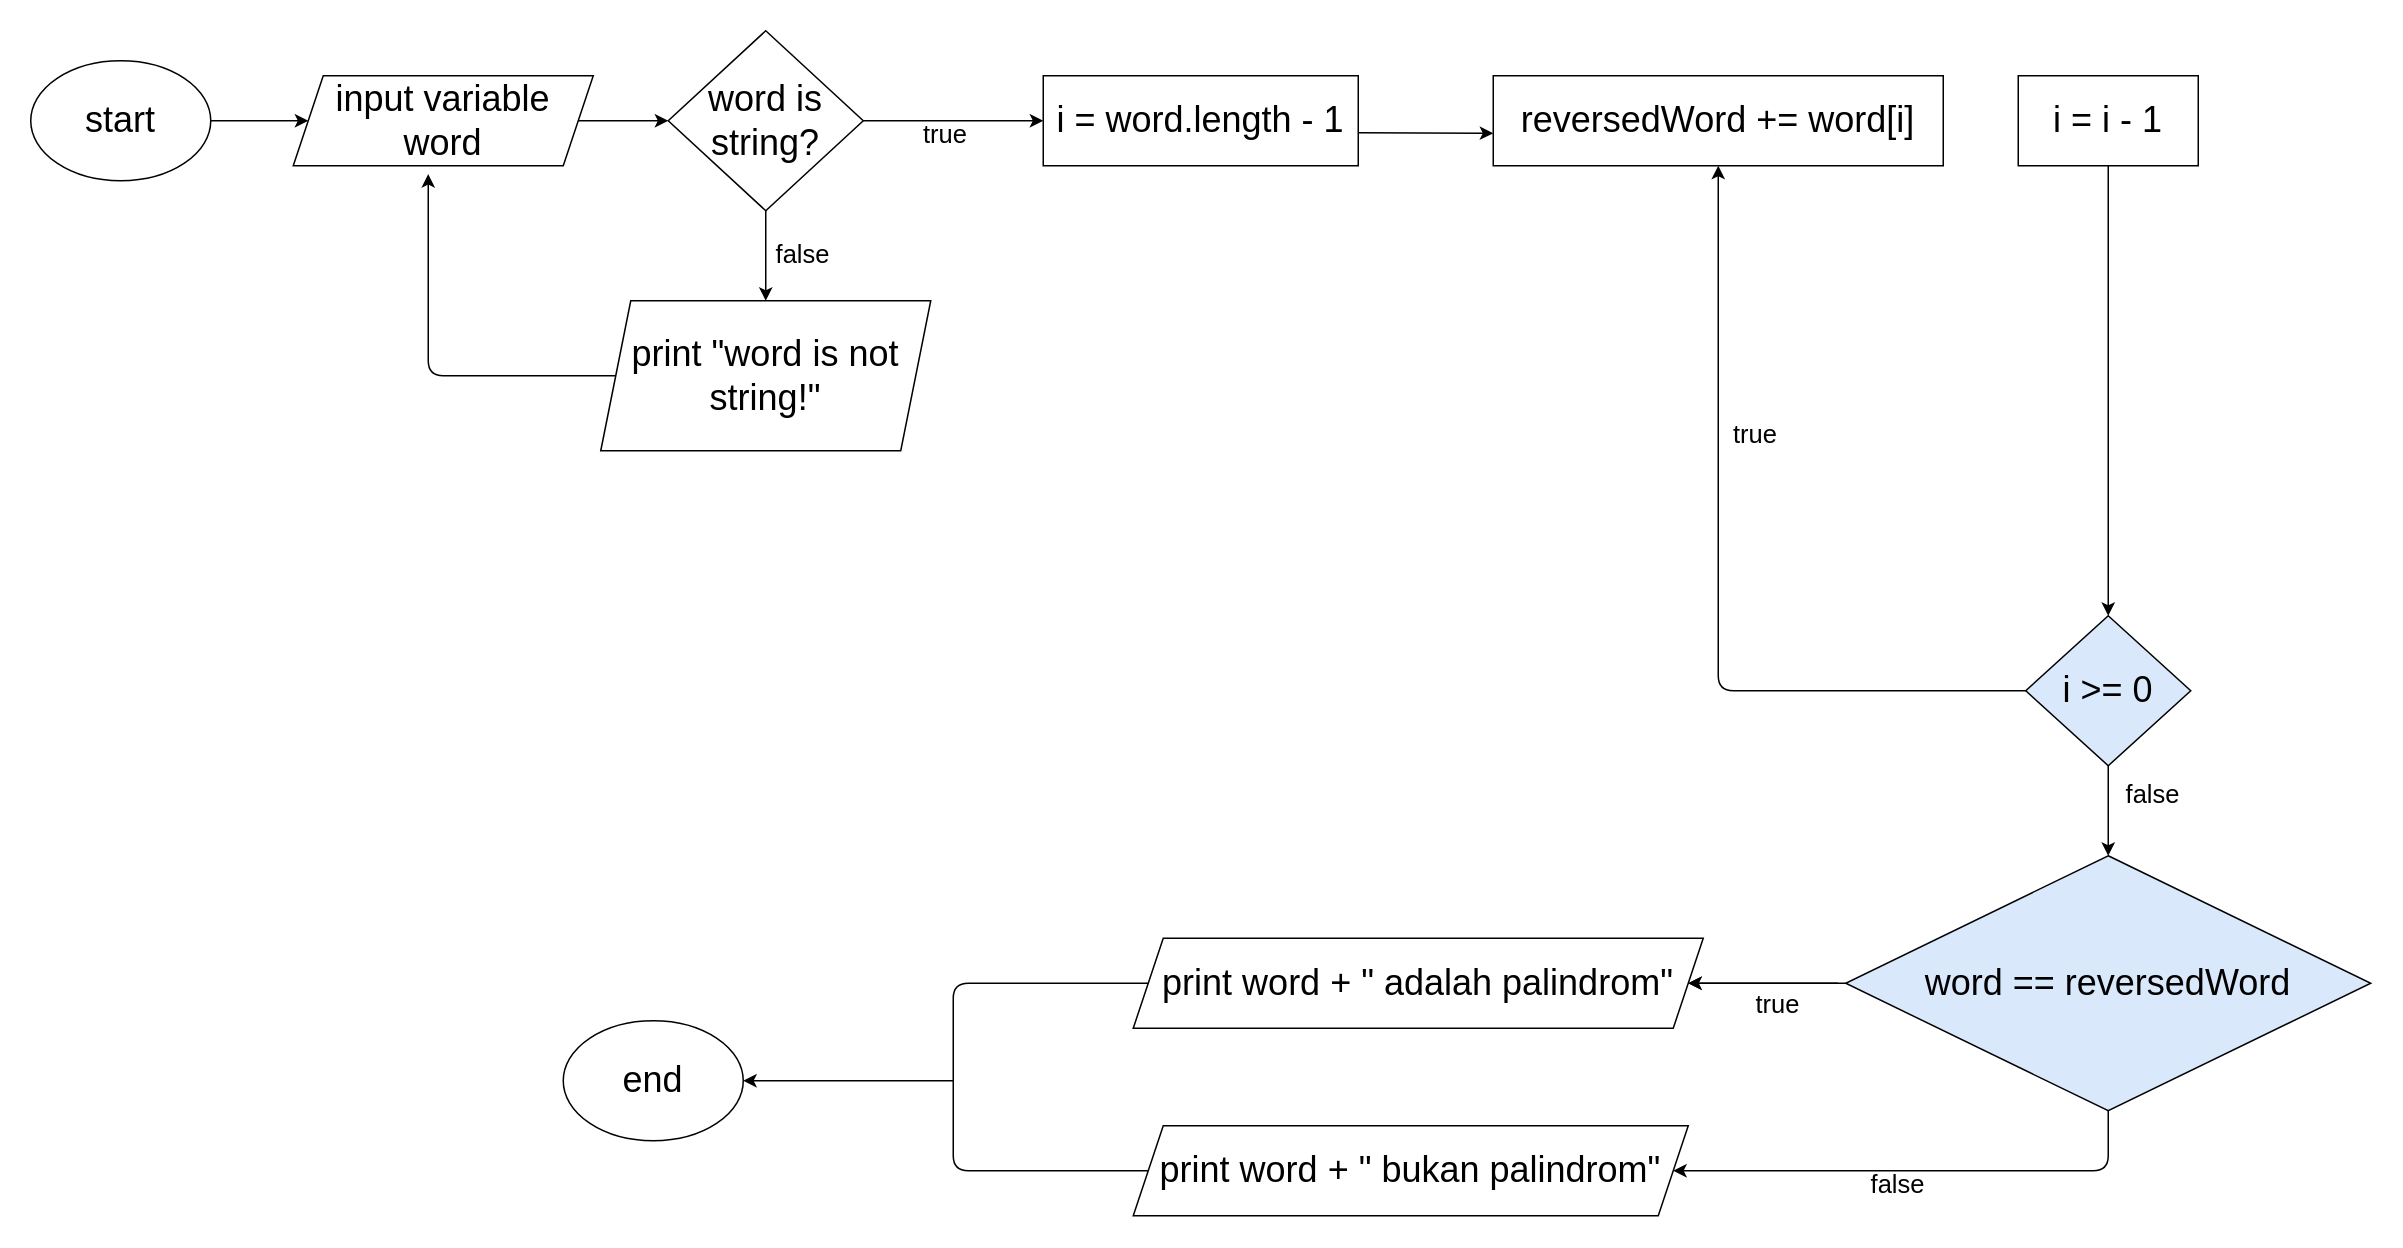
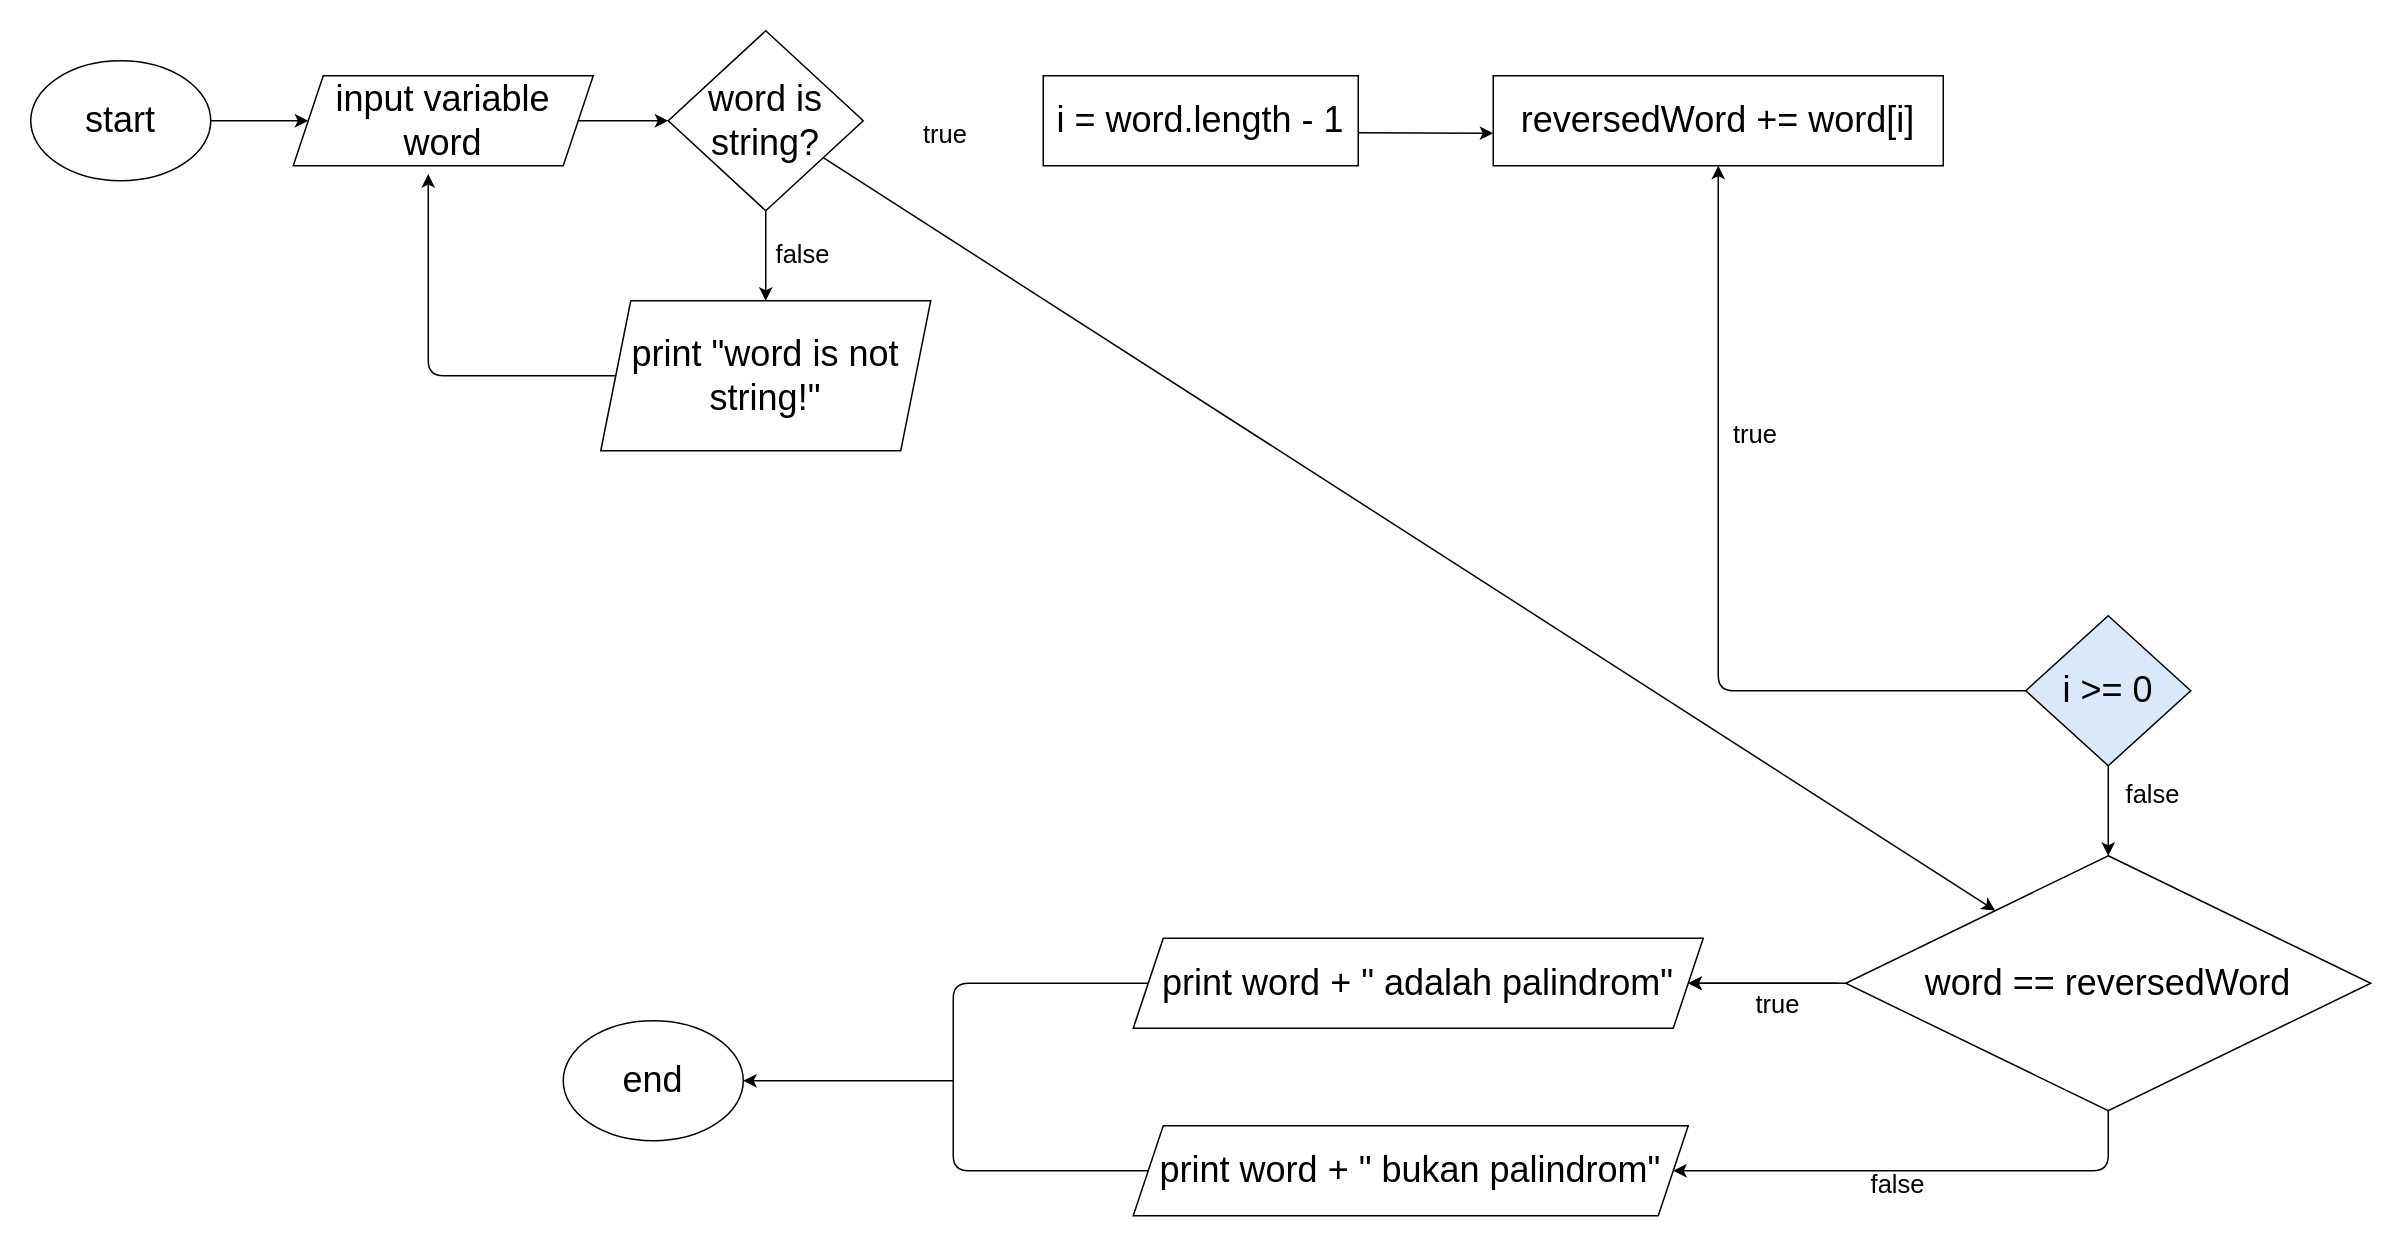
- <mxCell id="12" value="" style="endArrow=classic;html=1;entryX=0;entryY=0.5;entryDx=0;entryDy=0;" edge="1" parent="1" source="5" target="11"><mxGeometry width="50" height="50" relative="1" as="geometry"><mxPoint x="565" y="150" as="sourcePoint" /><mxPoint x="645" y="80" as="targetPoint" /></mxGeometry></mxCell>
+ <mxCell id="12" value="" style="endArrow=classic;html=1;" edge="1" parent="1" source="5" target="22"><mxGeometry width="50" height="50" relative="1" as="geometry"><mxPoint x="565" y="150" as="sourcePoint" /><mxPoint x="645" y="80" as="targetPoint" /></mxGeometry></mxCell>
- <mxCell id="15" value="&lt;font style=&quot;font-size: 24px&quot;&gt;i = i - 1&lt;/font&gt;" style="rounded=0;whiteSpace=wrap;html=1;" vertex="1" parent="1"><mxGeometry x="1345" y="50" width="120" height="60" as="geometry" /></mxCell>
- <mxCell id="17" value="" style="endArrow=classic;html=1;exitX=0.5;exitY=1;exitDx=0;exitDy=0;" edge="1" parent="1" source="15" target="16"><mxGeometry width="50" height="50" relative="1" as="geometry"><mxPoint x="905" y="440" as="sourcePoint" /><mxPoint x="955" y="390" as="targetPoint" /></mxGeometry></mxCell>
- <mxCell id="22" value="&lt;font style=&quot;font-size: 24px&quot;&gt;word == reversedWord&lt;/font&gt;" style="rhombus;whiteSpace=wrap;html=1;fillColor=#dae8fc;" vertex="1" parent="1"><mxGeometry x="1230" y="570" width="350" height="170" as="geometry" /></mxCell>
+ <mxCell id="22" value="&lt;font style=&quot;font-size: 24px&quot;&gt;word == reversedWord&lt;/font&gt;" style="rhombus;whiteSpace=wrap;html=1;" vertex="1" parent="1"><mxGeometry x="1230" y="570" width="350" height="170" as="geometry" /></mxCell>
